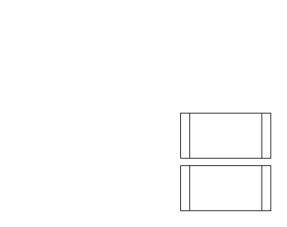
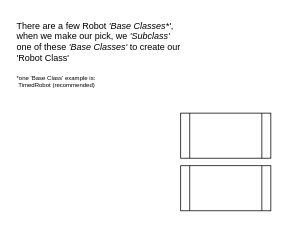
+ <mxCell id="4" value="There are a few Robot &lt;i&gt;'Base Classes*'&lt;/i&gt;, when we make our pick, we &lt;i&gt;'Subclass'&lt;/i&gt; one of these &lt;i&gt;'Base Classes'&lt;/i&gt; to create our 'Robot Class'&lt;div&gt;&lt;br&gt;&lt;/div&gt;&lt;div style=&quot;font-size: 8px;&quot;&gt;&lt;font style=&quot;font-size: 8px;&quot;&gt;*one 'Base Class'&amp;nbsp;&lt;span style=&quot;background-color: initial;&quot;&gt;example is&lt;/span&gt;&lt;span style=&quot;background-color: initial;&quot;&gt;:&lt;/span&gt;&lt;/font&gt;&lt;/div&gt;&lt;div style=&quot;font-size: 8px;&quot;&gt;&lt;font style=&quot;font-size: 8px;&quot;&gt;&amp;nbsp;TimedRobot (recommended)&lt;/font&gt;&lt;/div&gt;" style="text;html=1;align=left;verticalAlign=top;whiteSpace=wrap;rounded=0;" vertex="1" parent="1"><mxGeometry x="20" y="20" width="229" height="100" as="geometry" /></mxCell>
